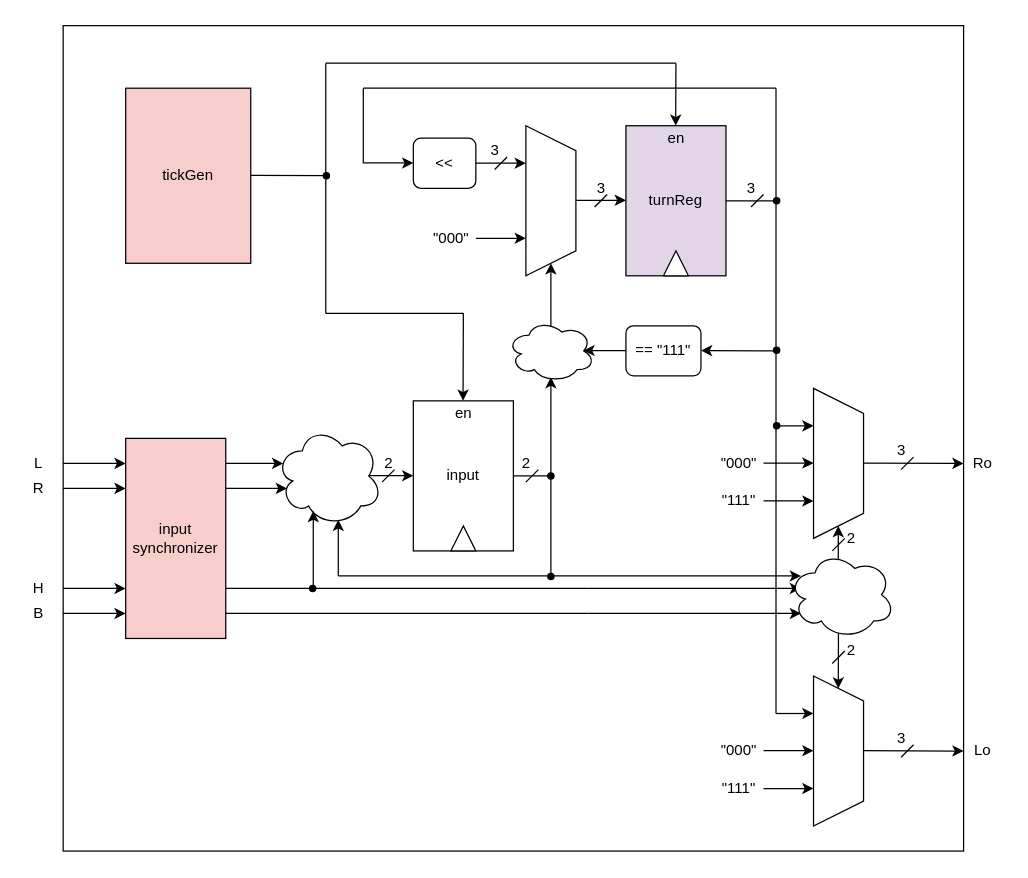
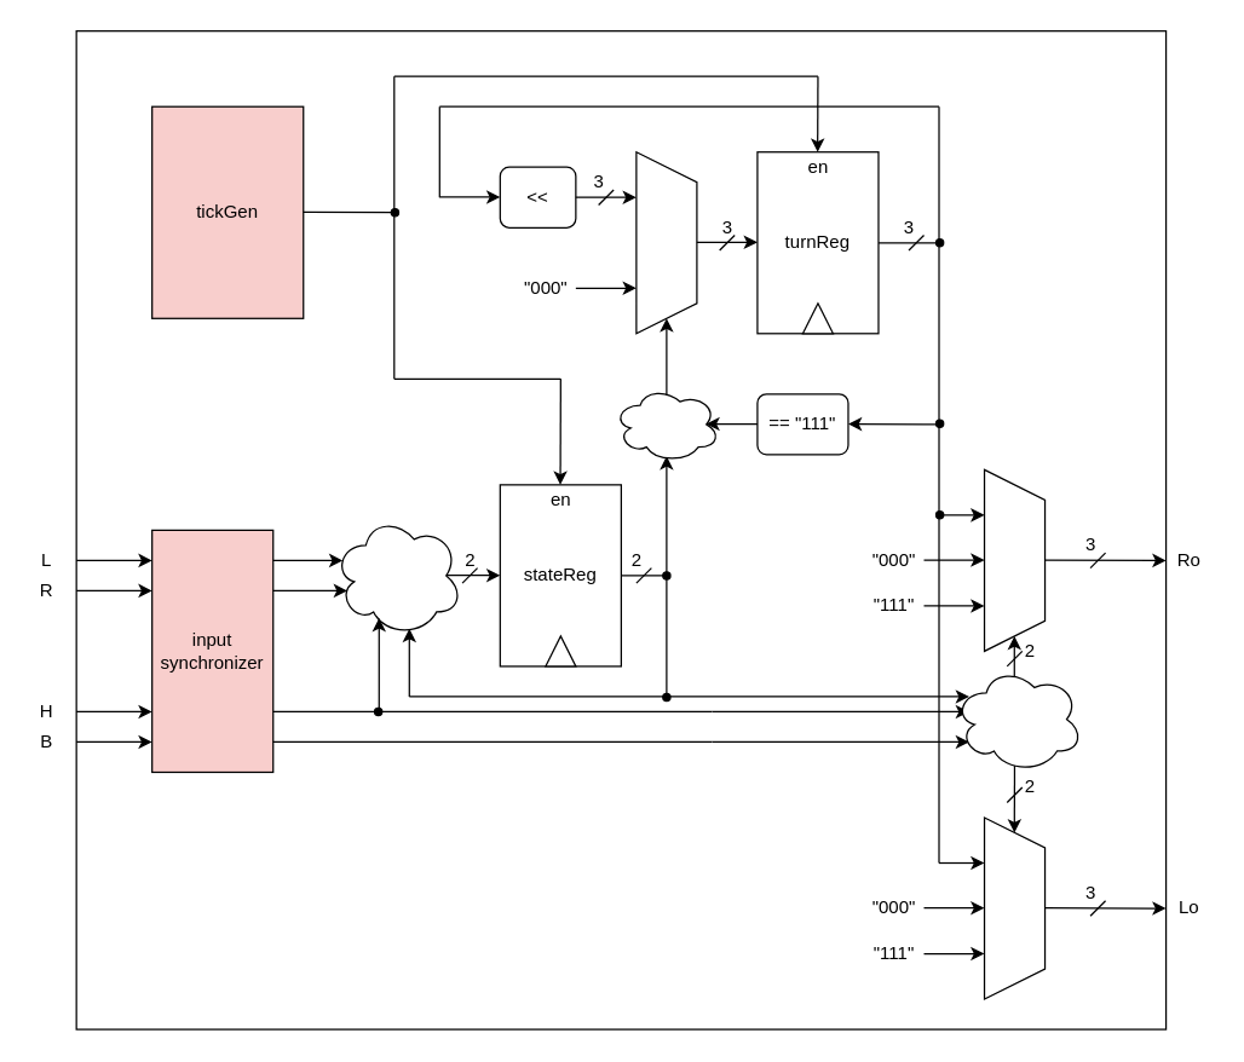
- <mxCell id="4" value="turnReg" style="rounded=0;whiteSpace=wrap;html=1;fillColor=#e1d5e7;" vertex="1" parent="1"><mxGeometry x="500" y="100" width="80" height="120" as="geometry" /></mxCell>
+ <mxCell id="4" value="turnReg" style="rounded=0;whiteSpace=wrap;html=1;" vertex="1" parent="1"><mxGeometry x="500" y="100" width="80" height="120" as="geometry" /></mxCell>
- <mxCell id="3" value="input" style="rounded=0;whiteSpace=wrap;html=1;" vertex="1" parent="1"><mxGeometry x="330" y="320" width="80" height="120" as="geometry" /></mxCell>
+ <mxCell id="3" value="stateReg" style="rounded=0;whiteSpace=wrap;html=1;" vertex="1" parent="1"><mxGeometry x="330" y="320" width="80" height="120" as="geometry" /></mxCell>
